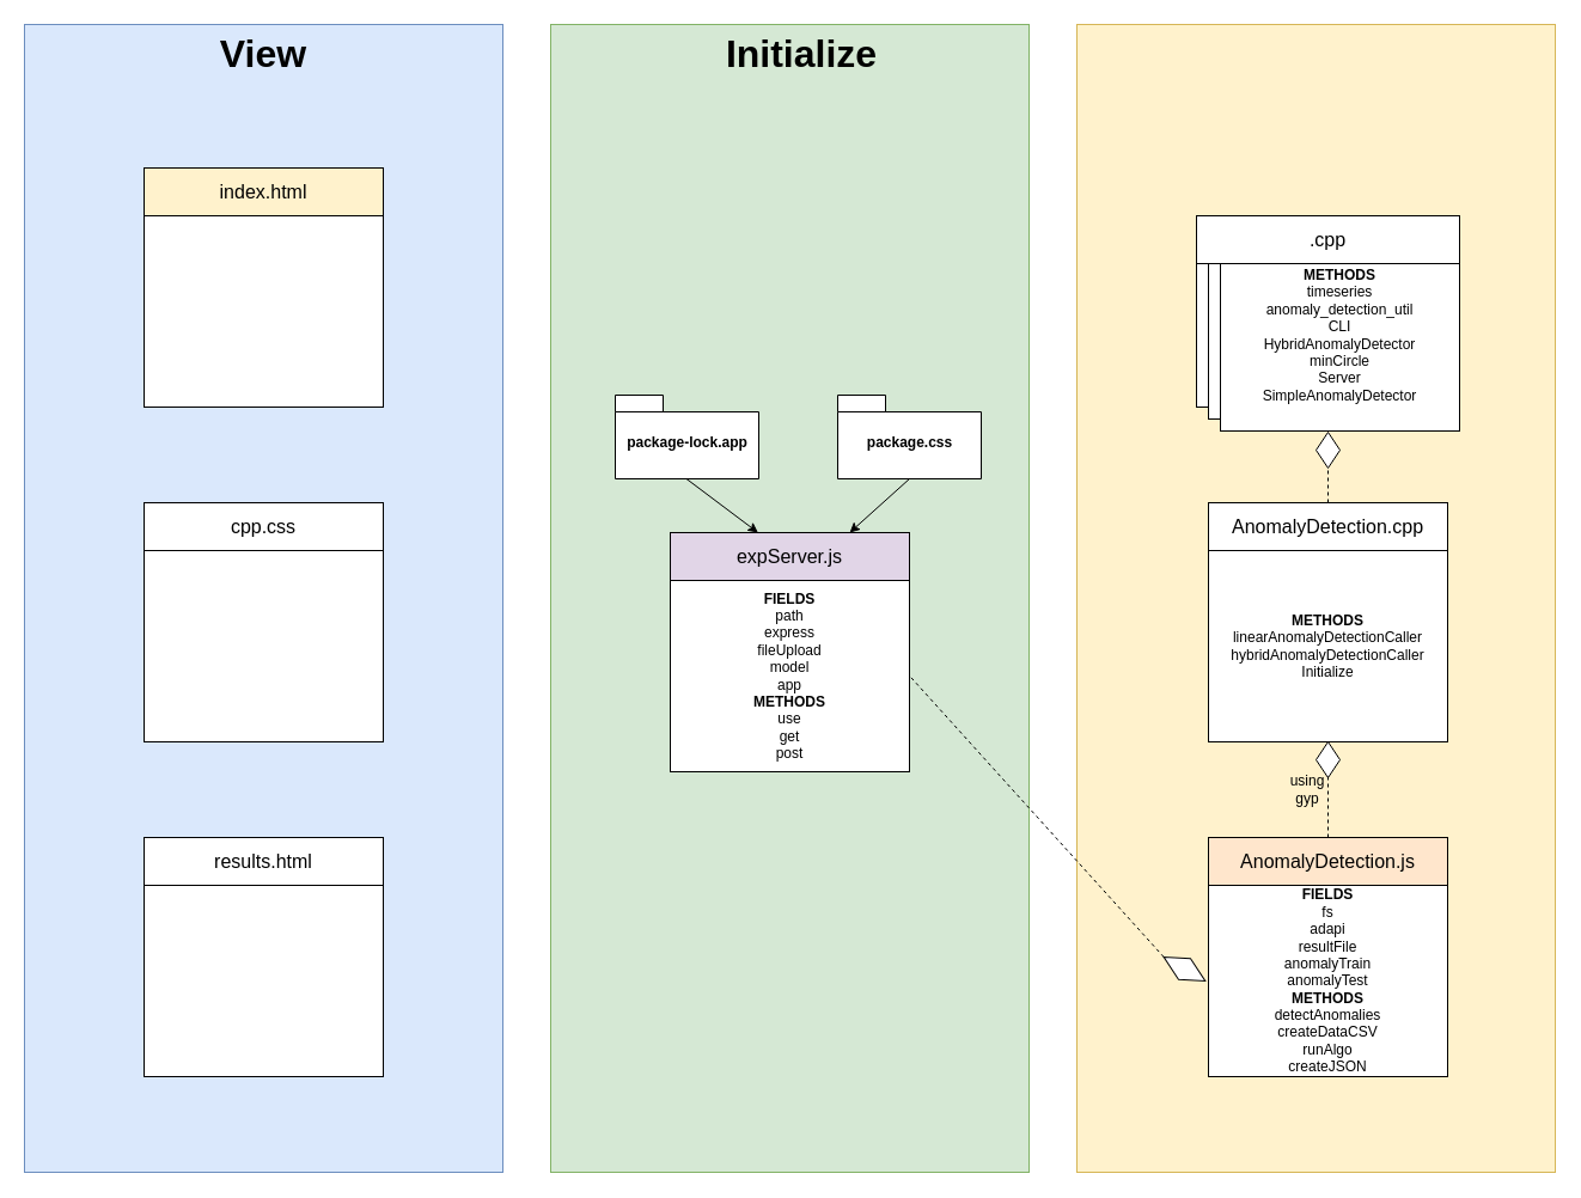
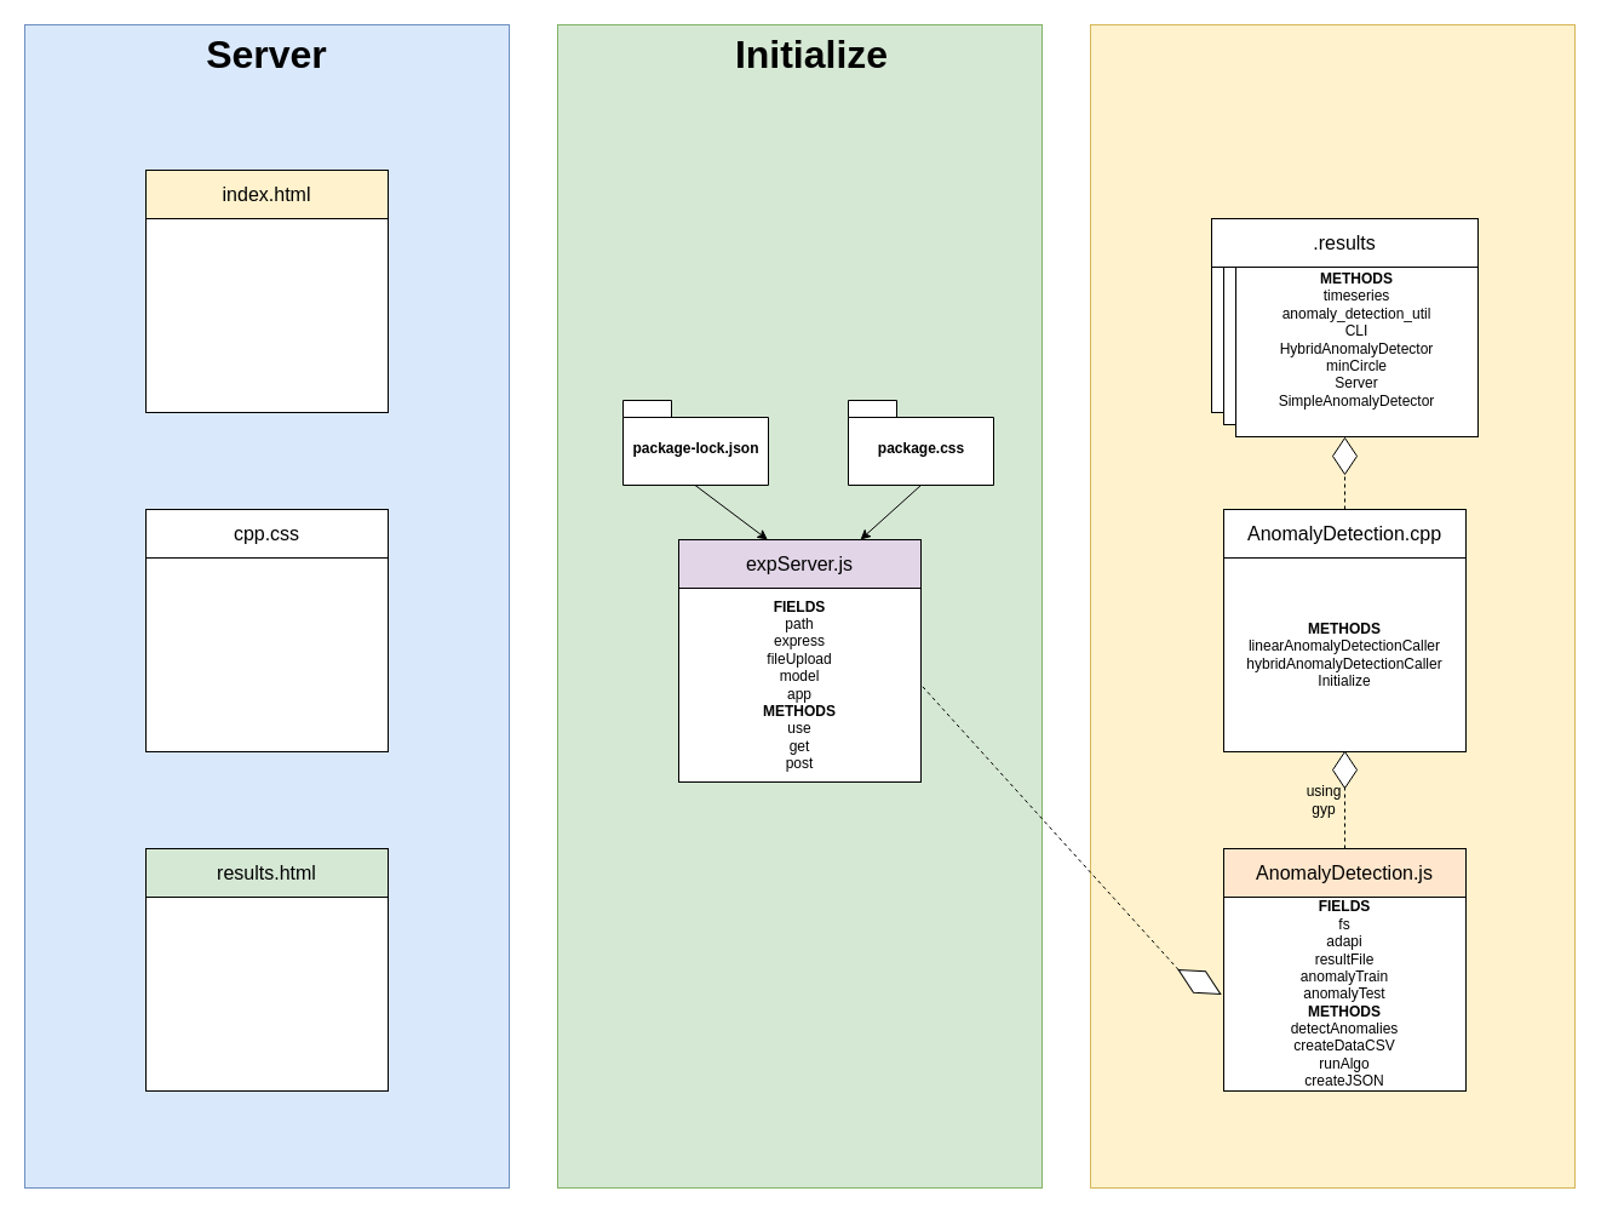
- <mxCell id="6" value="&lt;font style=&quot;font-size: 32px&quot;&gt;&lt;b style=&quot;font-size: 32px&quot;&gt;View&lt;/b&gt;&lt;/font&gt;" style="text;html=1;strokeColor=none;align=center;verticalAlign=middle;whiteSpace=wrap;rounded=0;labelBackgroundColor=none;fontSize=32;fontColor=#000000;" parent="1" vertex="1"><mxGeometry x="130" y="20" width="180" height="50" as="geometry" /></mxCell>
+ <mxCell id="6" value="&lt;font style=&quot;font-size: 32px&quot;&gt;&lt;b style=&quot;font-size: 32px&quot;&gt;Server&lt;/b&gt;&lt;/font&gt;" style="text;html=1;strokeColor=none;align=center;verticalAlign=middle;whiteSpace=wrap;rounded=0;labelBackgroundColor=none;fontSize=32;fontColor=#000000;" parent="1" vertex="1"><mxGeometry x="130" y="20" width="180" height="50" as="geometry" /></mxCell>
- <mxCell id="16" value="&lt;span style=&quot;font-size: 16px&quot;&gt;.cpp&lt;/span&gt;" style="rounded=0;whiteSpace=wrap;html=1;" vertex="1" parent="1"><mxGeometry x="1000" y="180" width="220" height="40" as="geometry" /></mxCell>
+ <mxCell id="16" value="&lt;span style=&quot;font-size: 16px&quot;&gt;.results&lt;/span&gt;" style="rounded=0;whiteSpace=wrap;html=1;" vertex="1" parent="1"><mxGeometry x="1000" y="180" width="220" height="40" as="geometry" /></mxCell>
- <mxCell id="20" value="package-lock.app" style="shape=folder;fontStyle=1;spacingTop=10;tabWidth=40;tabHeight=14;tabPosition=left;html=1;" vertex="1" parent="1"><mxGeometry x="514" y="330" width="120" height="70" as="geometry" /></mxCell>
+ <mxCell id="20" value="package-lock.json" style="shape=folder;fontStyle=1;spacingTop=10;tabWidth=40;tabHeight=14;tabPosition=left;html=1;" vertex="1" parent="1"><mxGeometry x="514" y="330" width="120" height="70" as="geometry" /></mxCell>
- <mxCell id="12" value="&lt;font style=&quot;font-size: 16px&quot;&gt;results.html&lt;/font&gt;" style="rounded=0;whiteSpace=wrap;html=1;" parent="1" vertex="1"><mxGeometry x="120" y="700" width="200" height="40" as="geometry" /></mxCell>
+ <mxCell id="12" value="&lt;font style=&quot;font-size: 16px&quot;&gt;results.html&lt;/font&gt;" style="rounded=0;whiteSpace=wrap;html=1;fillColor=#d5e8d4;" parent="1" vertex="1"><mxGeometry x="120" y="700" width="200" height="40" as="geometry" /></mxCell>
